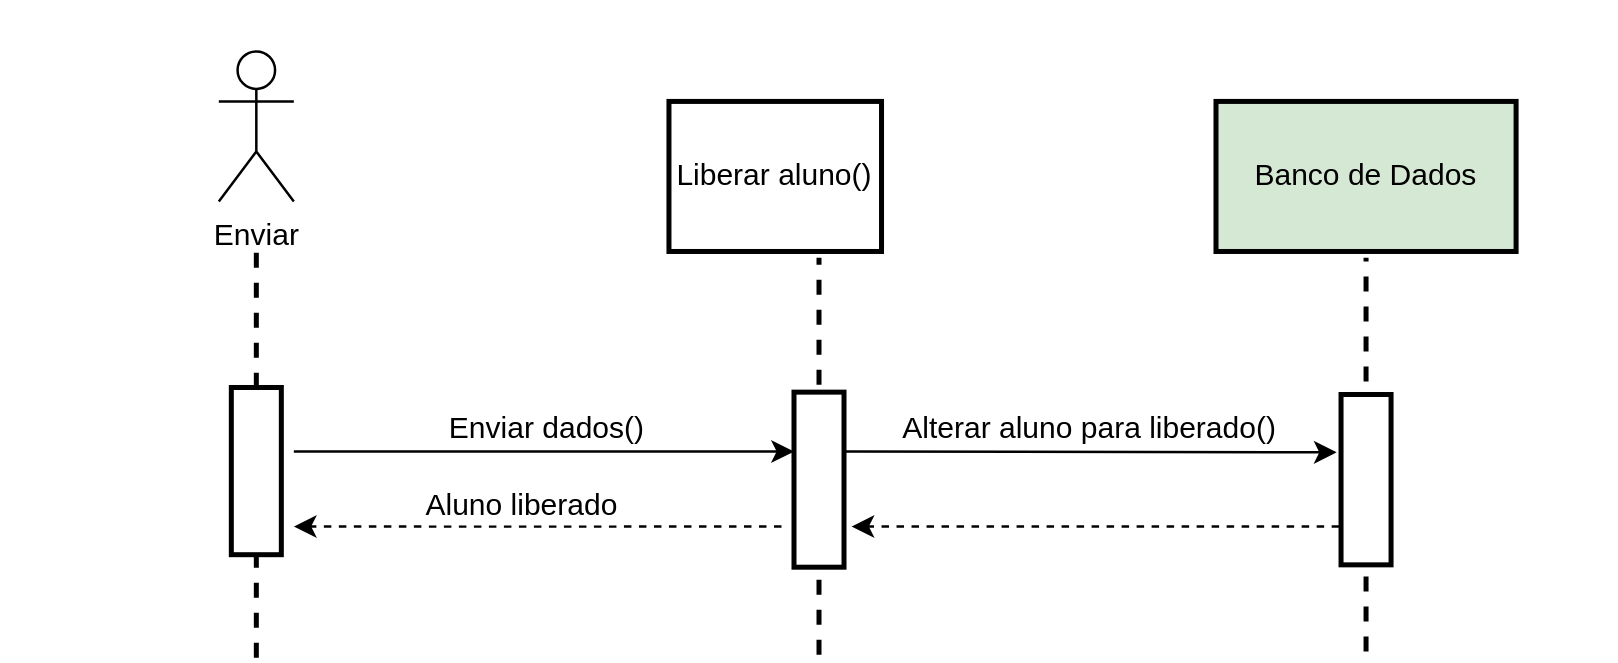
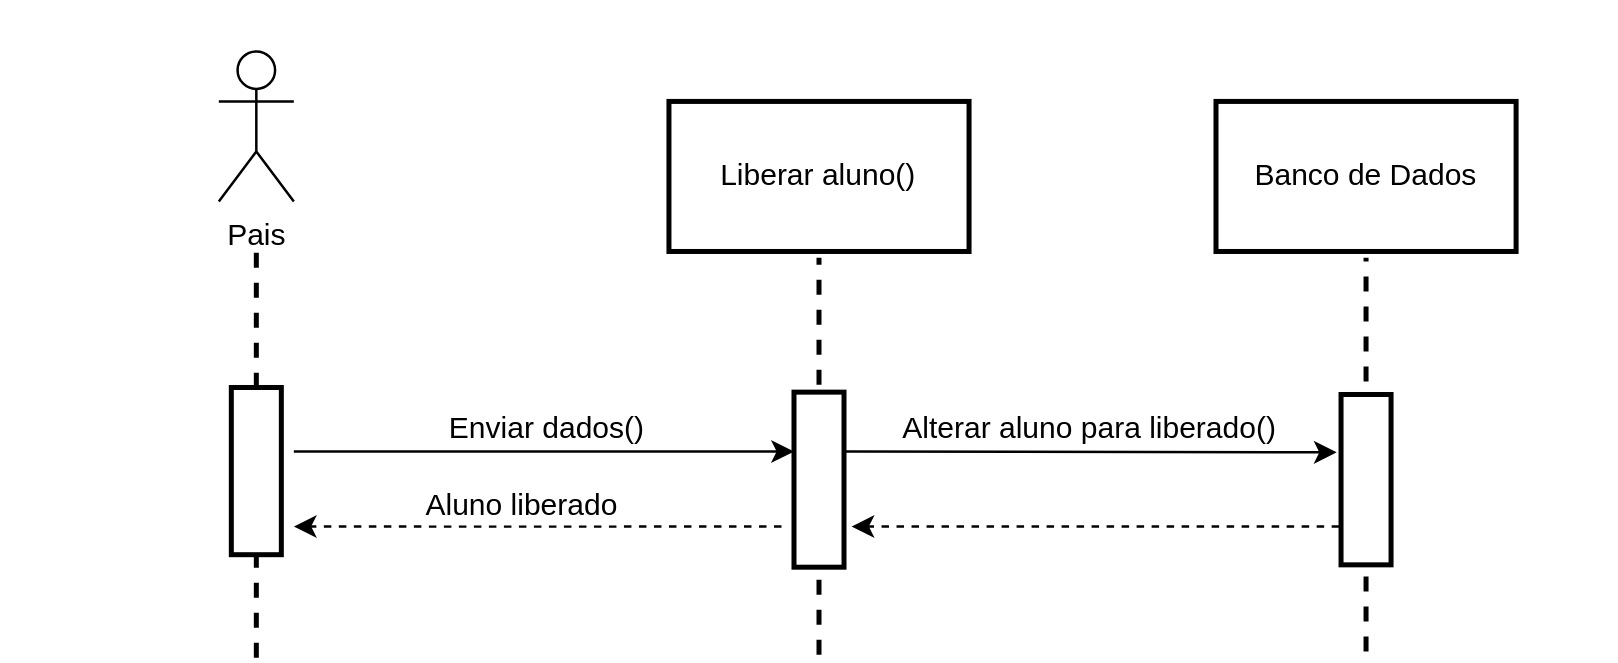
- <mxCell id="5" value="Liberar aluno()" style="rounded=0;whiteSpace=wrap;html=1;strokeWidth=2;" parent="1" vertex="1"><mxGeometry x="267" y="40" width="85" height="60" as="geometry" /></mxCell>
+ <mxCell id="5" value="Liberar aluno()" style="rounded=0;whiteSpace=wrap;html=1;strokeWidth=2;" parent="1" vertex="1"><mxGeometry x="267" y="40" width="120" height="60" as="geometry" /></mxCell>
- <mxCell id="12" value="Banco de Dados" style="rounded=0;whiteSpace=wrap;html=1;strokeWidth=2;fillColor=#d5e8d4;" parent="1" vertex="1"><mxGeometry x="485.75" y="40" width="120" height="60" as="geometry" /></mxCell>
+ <mxCell id="12" value="Banco de Dados" style="rounded=0;whiteSpace=wrap;html=1;strokeWidth=2;" parent="1" vertex="1"><mxGeometry x="485.75" y="40" width="120" height="60" as="geometry" /></mxCell>
- <mxCell id="2" value="Enviar" style="shape=umlActor;verticalLabelPosition=bottom;labelBackgroundColor=#ffffff;verticalAlign=top;html=1;outlineConnect=0;" parent="1" vertex="1"><mxGeometry x="87" y="20" width="30" height="60" as="geometry" /></mxCell>
+ <mxCell id="2" value="Pais" style="shape=umlActor;verticalLabelPosition=bottom;labelBackgroundColor=#ffffff;verticalAlign=top;html=1;outlineConnect=0;" parent="1" vertex="1"><mxGeometry x="87" y="20" width="30" height="60" as="geometry" /></mxCell>
